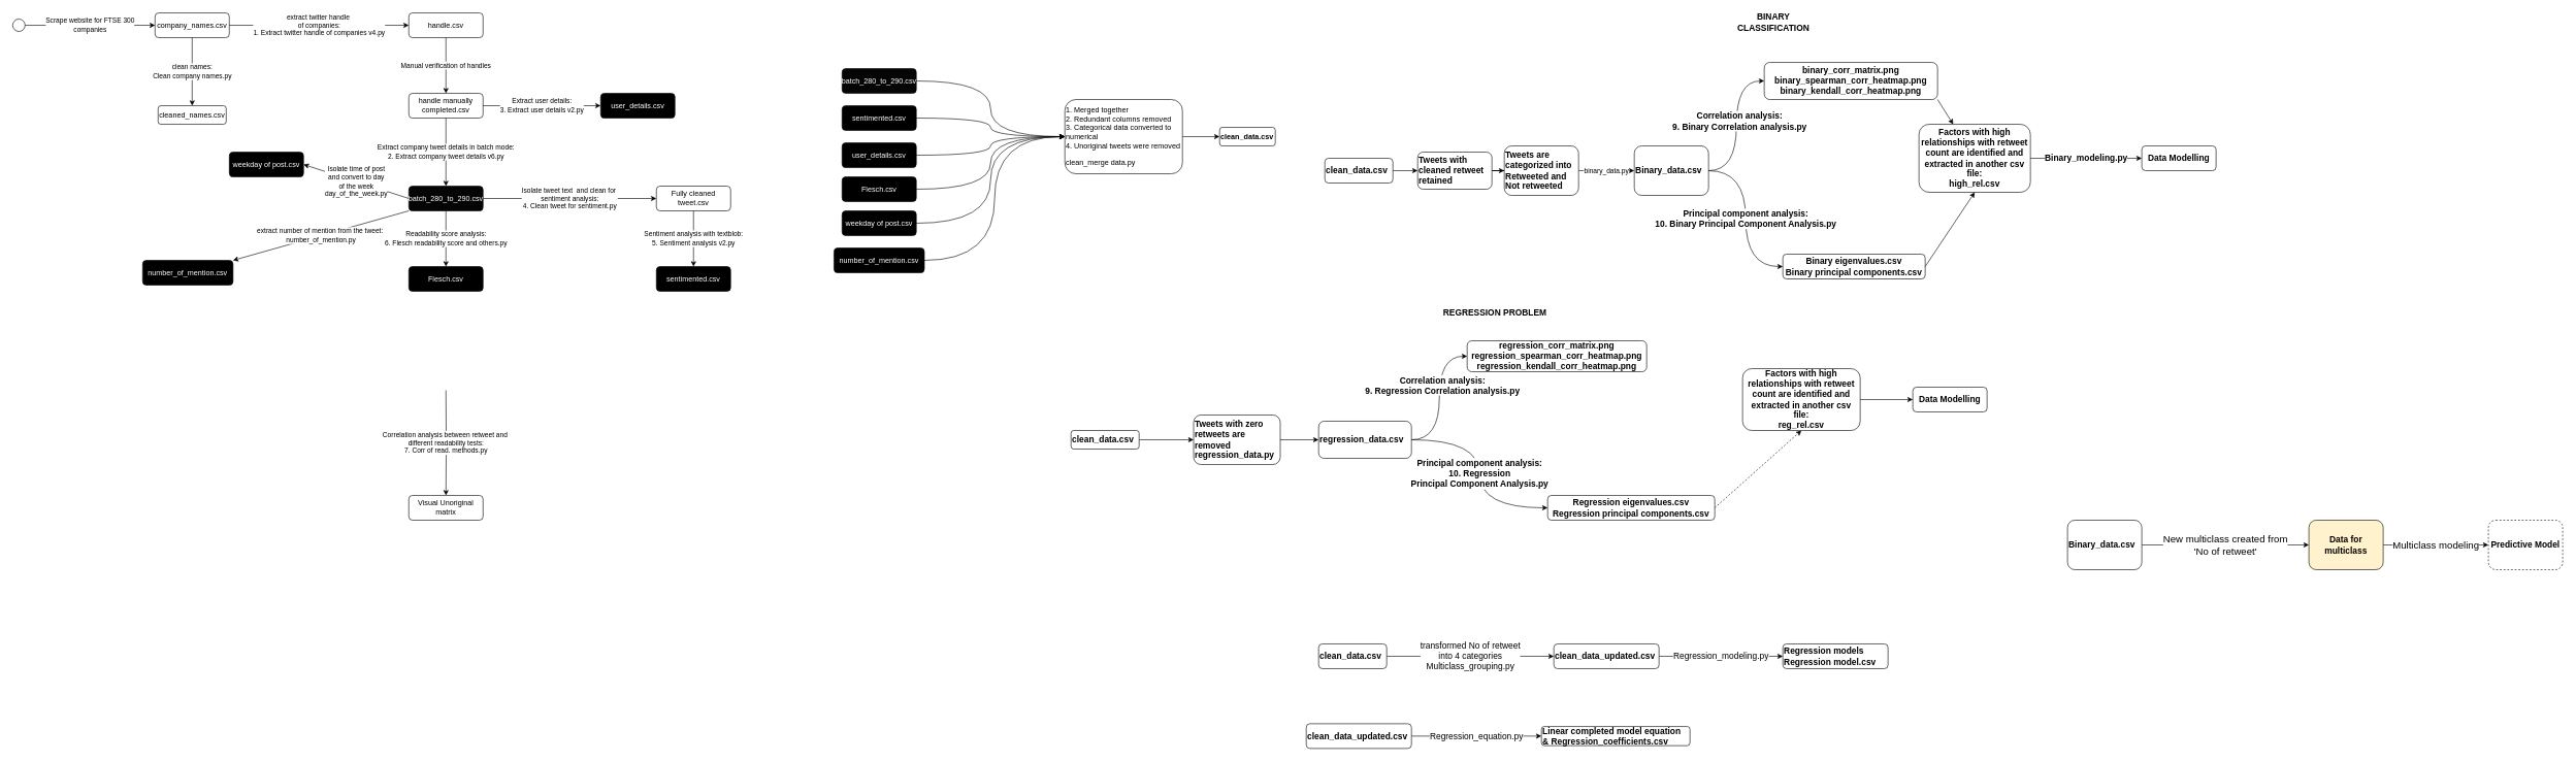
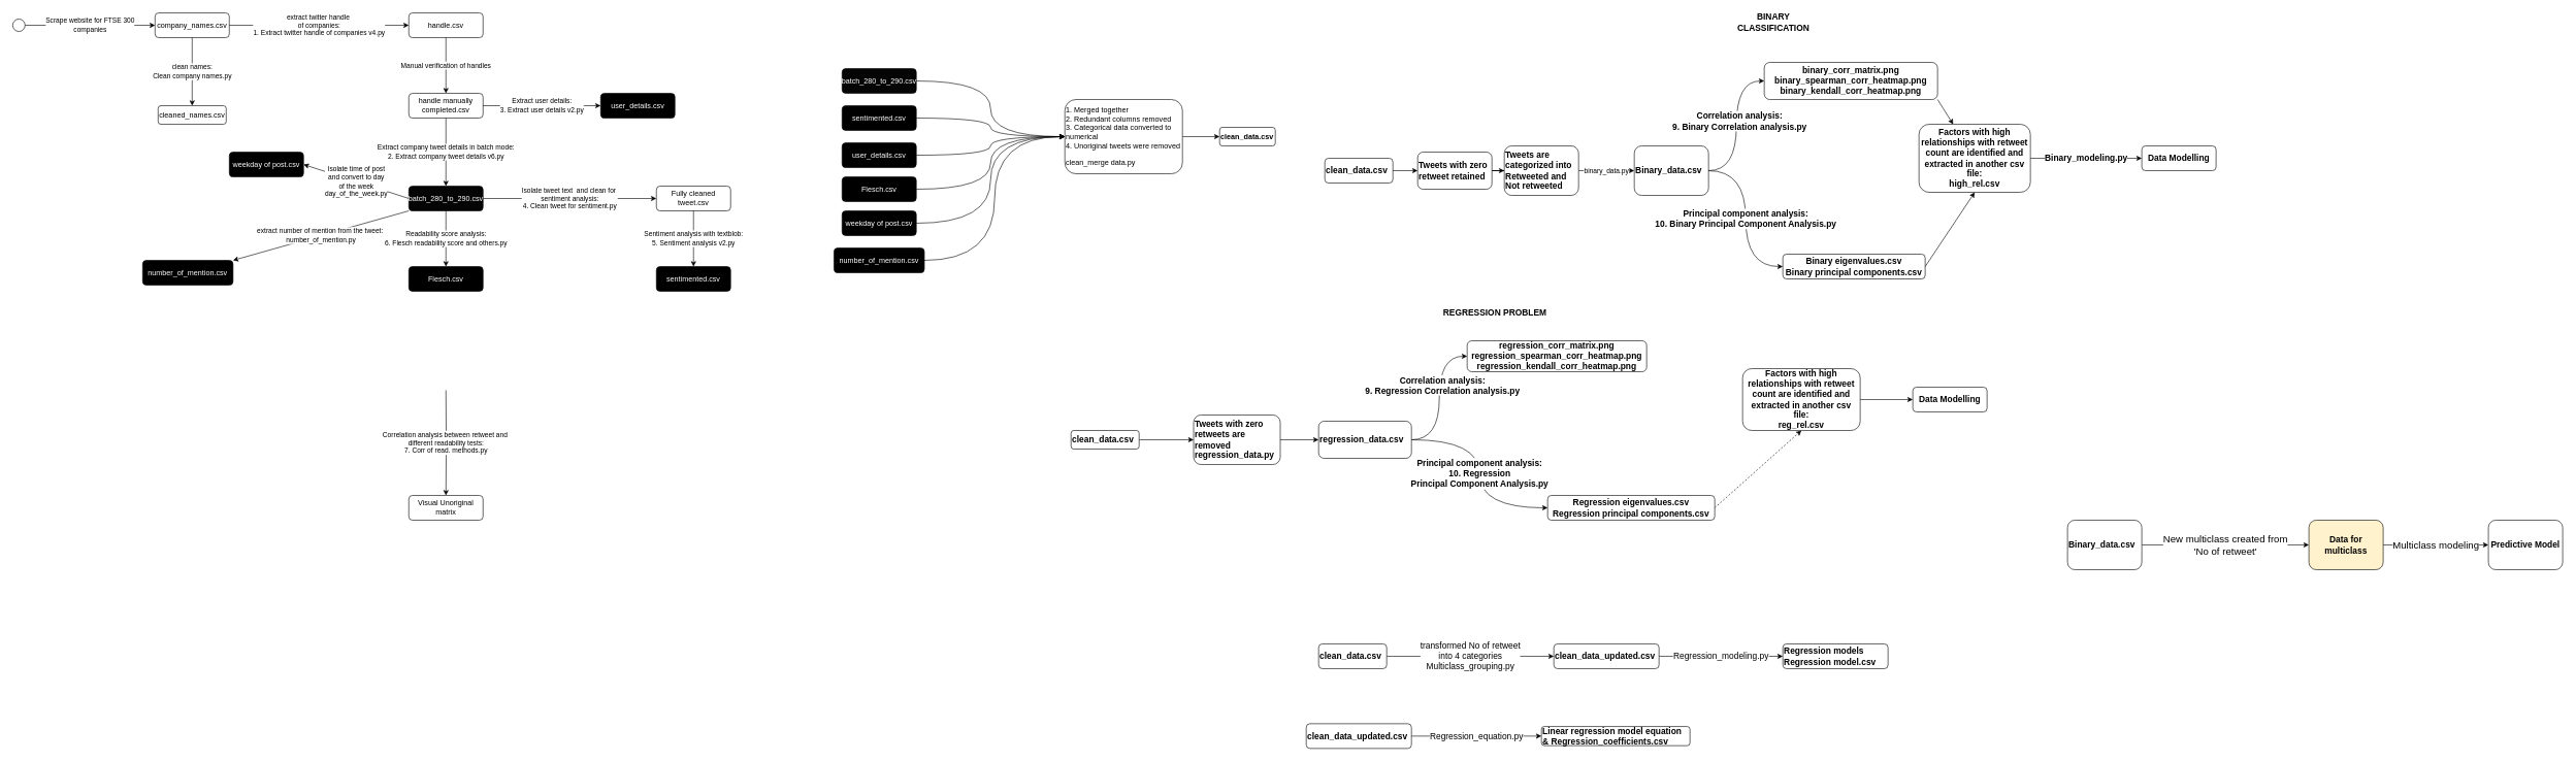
- <mxCell id="38" value="Tweets with cleaned retweet retained" style="rounded=1;whiteSpace=wrap;html=1;align=left;fontSize=14;fontStyle=1" parent="1" vertex="1"><mxGeometry x="2290" y="245" width="120" height="60" as="geometry" /></mxCell>
+ <mxCell id="38" value="Tweets with zero retweet retained" style="rounded=1;whiteSpace=wrap;html=1;align=left;fontSize=14;fontStyle=1" parent="1" vertex="1"><mxGeometry x="2290" y="245" width="120" height="60" as="geometry" /></mxCell>
- <mxCell id="77" value="Predictive Model" style="rounded=1;whiteSpace=wrap;html=1;align=center;fontSize=14;fontStyle=1;dashed=1;" parent="1" vertex="1"><mxGeometry x="4020" y="840" width="120" height="80" as="geometry" /></mxCell>
+ <mxCell id="77" value="Predictive Model" style="rounded=1;whiteSpace=wrap;html=1;align=center;fontSize=14;fontStyle=1" parent="1" vertex="1"><mxGeometry x="4020" y="840" width="120" height="80" as="geometry" /></mxCell>
- <mxCell id="85" value="Linear completed model equation&lt;br&gt;&amp;amp; Regression_coefficients.csv" style="whiteSpace=wrap;html=1;fontSize=14;align=left;rounded=1;fontStyle=1;" parent="1" vertex="1"><mxGeometry x="2490" y="1173.5" width="240" height="31" as="geometry" /></mxCell>
+ <mxCell id="85" value="Linear regression model equation&lt;br&gt;&amp;amp; Regression_coefficients.csv" style="whiteSpace=wrap;html=1;fontSize=14;align=left;rounded=1;fontStyle=1;" parent="1" vertex="1"><mxGeometry x="2490" y="1173.5" width="240" height="31" as="geometry" /></mxCell>
